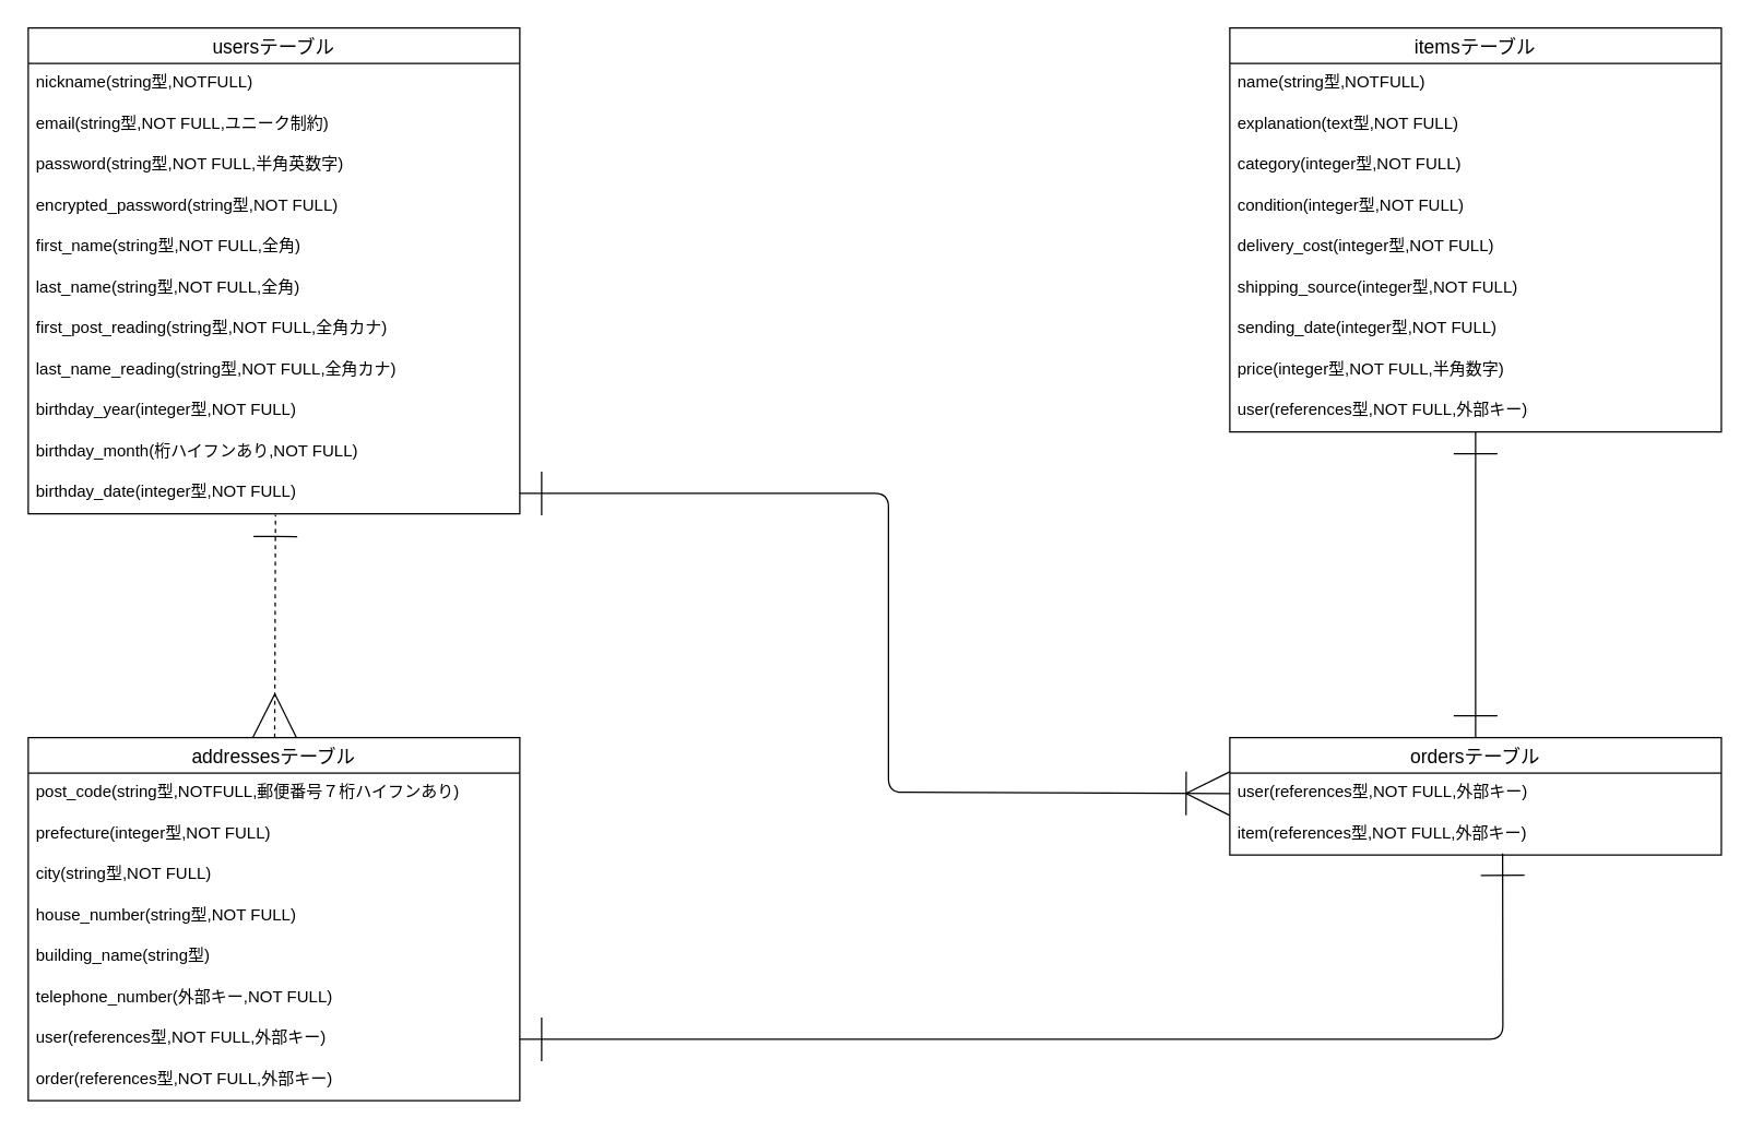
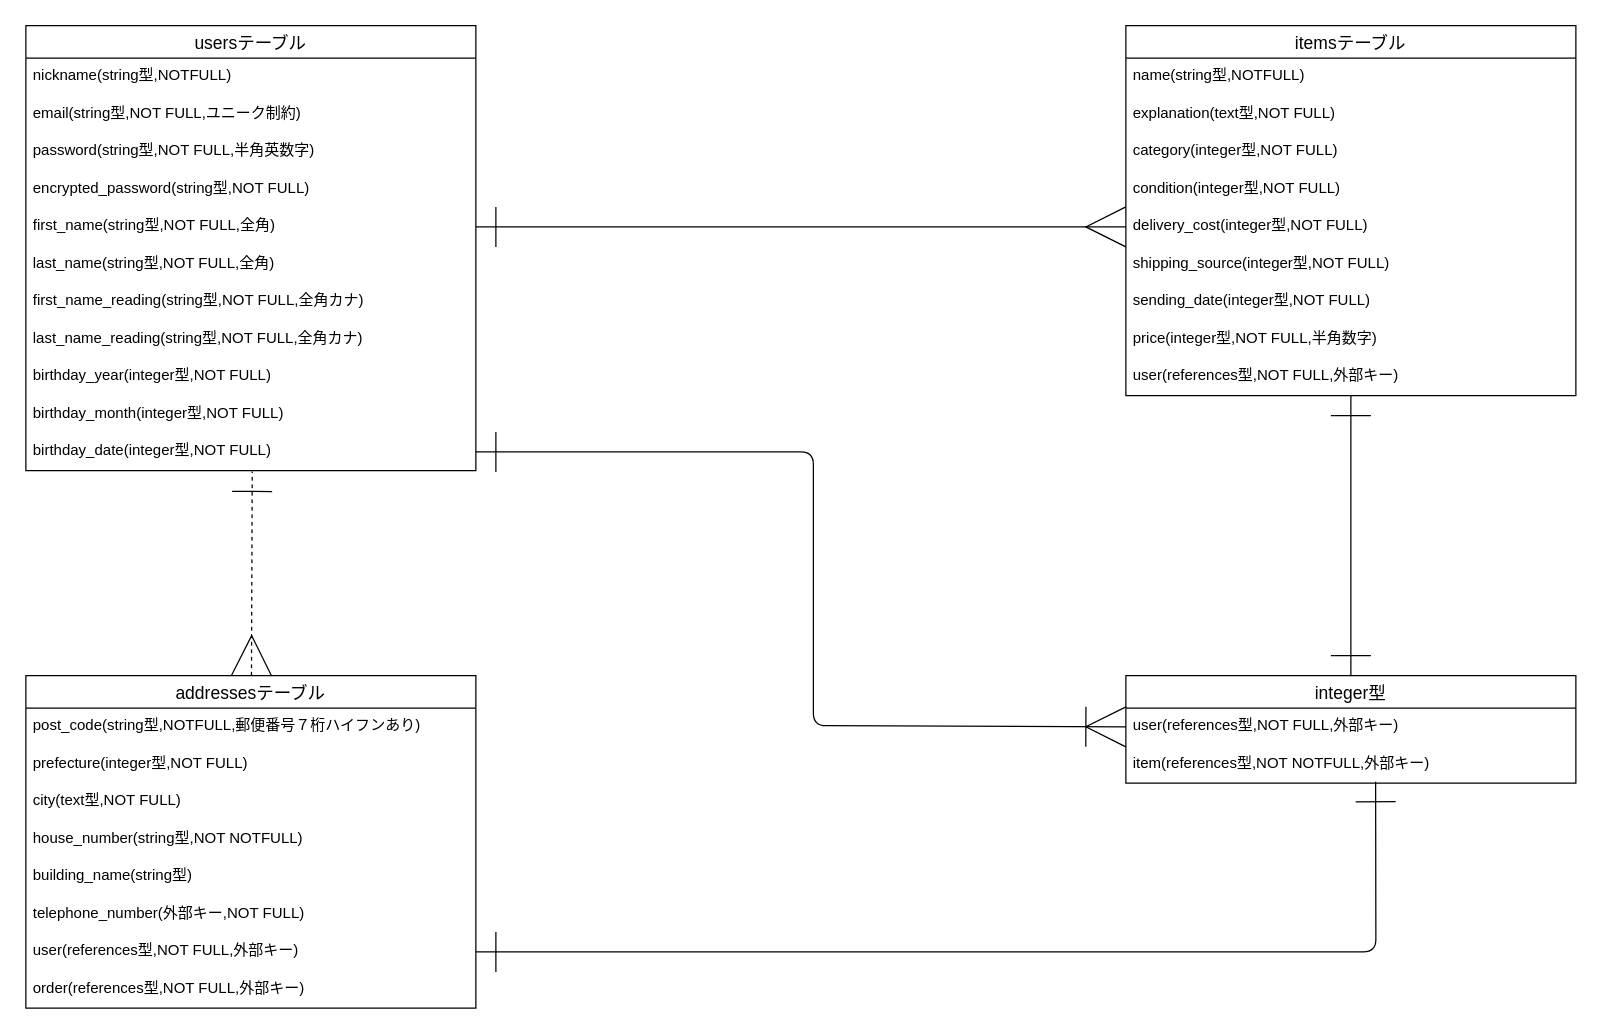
+ <mxCell id="34" style="edgeStyle=none;html=1;exitX=1;exitY=0.5;exitDx=0;exitDy=0;startArrow=ERone;startFill=0;endArrow=ERmany;endFill=0;entryX=0;entryY=0.5;entryDx=0;entryDy=0;targetPerimeterSpacing=0;endSize=30;startSize=30;" edge="1" parent="1" source="7" target="19"><mxGeometry relative="1" as="geometry"><mxPoint x="490" y="180" as="targetPoint" /></mxGeometry></mxCell>
- <mxCell id="9" value="first_post_reading(string型,NOT FULL,全角カナ)" style="text;strokeColor=none;fillColor=none;spacingLeft=4;spacingRight=4;overflow=hidden;rotatable=0;points=[[0,0.5],[1,0.5]];portConstraint=eastwest;fontSize=12;" vertex="1" parent="2"><mxGeometry y="206" width="360" height="30" as="geometry" /></mxCell>
+ <mxCell id="9" value="first_name_reading(string型,NOT FULL,全角カナ)" style="text;strokeColor=none;fillColor=none;spacingLeft=4;spacingRight=4;overflow=hidden;rotatable=0;points=[[0,0.5],[1,0.5]];portConstraint=eastwest;fontSize=12;" vertex="1" parent="2"><mxGeometry y="206" width="360" height="30" as="geometry" /></mxCell>
- <mxCell id="12" value="birthday_month(桁ハイフンあり,NOT FULL)" style="text;strokeColor=none;fillColor=none;spacingLeft=4;spacingRight=4;overflow=hidden;rotatable=0;points=[[0,0.5],[1,0.5]];portConstraint=eastwest;fontSize=12;" vertex="1" parent="2"><mxGeometry y="296" width="360" height="30" as="geometry" /></mxCell>
+ <mxCell id="12" value="birthday_month(integer型,NOT FULL)" style="text;strokeColor=none;fillColor=none;spacingLeft=4;spacingRight=4;overflow=hidden;rotatable=0;points=[[0,0.5],[1,0.5]];portConstraint=eastwest;fontSize=12;" vertex="1" parent="2"><mxGeometry y="296" width="360" height="30" as="geometry" /></mxCell>
- <mxCell id="36" value="ordersテーブル" style="swimlane;fontStyle=0;childLayout=stackLayout;horizontal=1;startSize=26;horizontalStack=0;resizeParent=1;resizeParentMax=0;resizeLast=0;collapsible=1;marginBottom=0;align=center;fontSize=14;strokeColor=default;" vertex="1" parent="1"><mxGeometry x="900" y="540" width="360" height="86" as="geometry" /></mxCell>
+ <mxCell id="36" value="integer型" style="swimlane;fontStyle=0;childLayout=stackLayout;horizontal=1;startSize=26;horizontalStack=0;resizeParent=1;resizeParentMax=0;resizeLast=0;collapsible=1;marginBottom=0;align=center;fontSize=14;strokeColor=default;" vertex="1" parent="1"><mxGeometry x="900" y="540" width="360" height="86" as="geometry" /></mxCell>
- <mxCell id="38" value="item(references型,NOT FULL,外部キー)" style="text;strokeColor=none;fillColor=none;spacingLeft=4;spacingRight=4;overflow=hidden;rotatable=0;points=[[0,0.5],[1,0.5]];portConstraint=eastwest;fontSize=12;" vertex="1" parent="36"><mxGeometry y="56" width="360" height="30" as="geometry" /></mxCell>
+ <mxCell id="38" value="item(references型,NOT NOTFULL,外部キー)" style="text;strokeColor=none;fillColor=none;spacingLeft=4;spacingRight=4;overflow=hidden;rotatable=0;points=[[0,0.5],[1,0.5]];portConstraint=eastwest;fontSize=12;" vertex="1" parent="36"><mxGeometry y="56" width="360" height="30" as="geometry" /></mxCell>
- <mxCell id="28" value="city(string型,NOT FULL)" style="text;strokeColor=none;fillColor=none;spacingLeft=4;spacingRight=4;overflow=hidden;rotatable=0;points=[[0,0.5],[1,0.5]];portConstraint=eastwest;fontSize=12;" vertex="1" parent="25"><mxGeometry y="86" width="360" height="30" as="geometry" /></mxCell>
+ <mxCell id="28" value="city(text型,NOT FULL)" style="text;strokeColor=none;fillColor=none;spacingLeft=4;spacingRight=4;overflow=hidden;rotatable=0;points=[[0,0.5],[1,0.5]];portConstraint=eastwest;fontSize=12;" vertex="1" parent="25"><mxGeometry y="86" width="360" height="30" as="geometry" /></mxCell>
- <mxCell id="29" value="house_number(string型,NOT FULL)" style="text;strokeColor=none;fillColor=none;spacingLeft=4;spacingRight=4;overflow=hidden;rotatable=0;points=[[0,0.5],[1,0.5]];portConstraint=eastwest;fontSize=12;" vertex="1" parent="25"><mxGeometry y="116" width="360" height="30" as="geometry" /></mxCell>
+ <mxCell id="29" value="house_number(string型,NOT NOTFULL)" style="text;strokeColor=none;fillColor=none;spacingLeft=4;spacingRight=4;overflow=hidden;rotatable=0;points=[[0,0.5],[1,0.5]];portConstraint=eastwest;fontSize=12;" vertex="1" parent="25"><mxGeometry y="116" width="360" height="30" as="geometry" /></mxCell>
